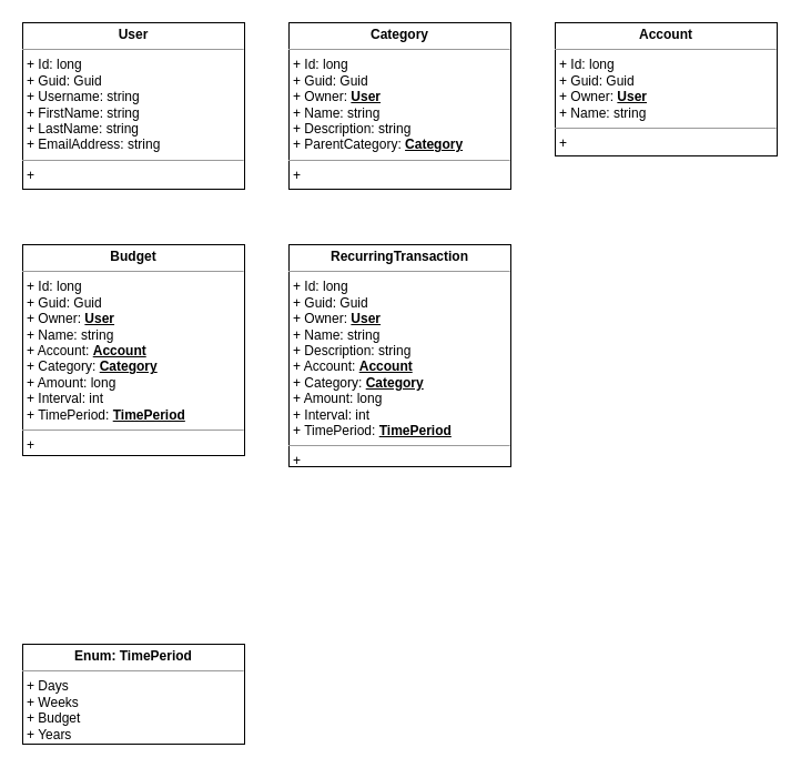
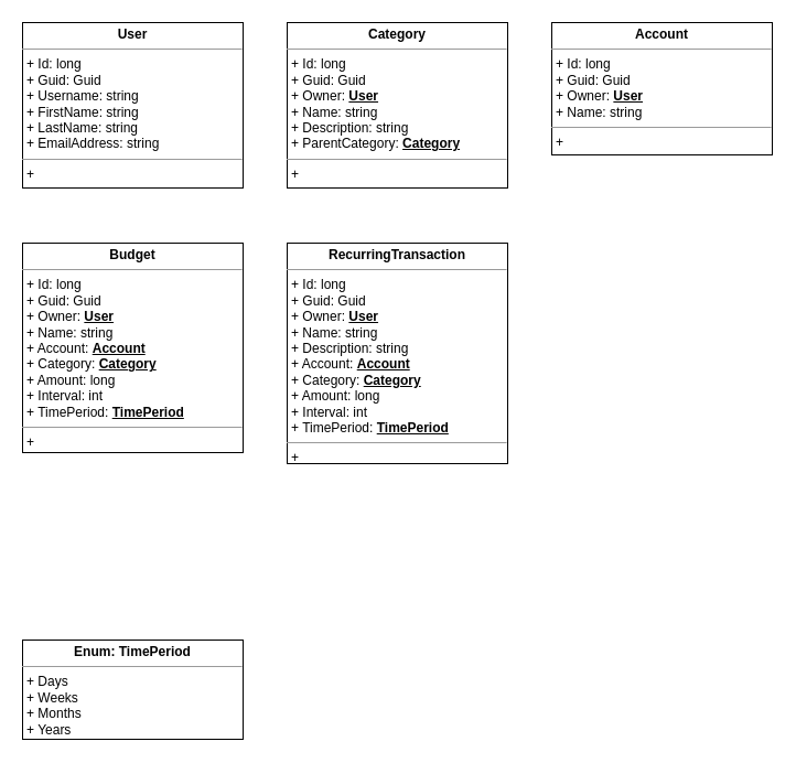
- <mxCell id="6" value="&lt;p style=&quot;margin: 0px ; margin-top: 4px ; text-align: center&quot;&gt;&lt;b&gt;Enum: TimePeriod&lt;/b&gt;&lt;/p&gt;&lt;hr size=&quot;1&quot;&gt;&lt;p style=&quot;margin: 0px ; margin-left: 4px&quot;&gt;+ Days&lt;/p&gt;&lt;p style=&quot;margin: 0px ; margin-left: 4px&quot;&gt;+ Weeks&lt;/p&gt;&lt;p style=&quot;margin: 0px ; margin-left: 4px&quot;&gt;+ Budget&lt;/p&gt;&lt;p style=&quot;margin: 0px ; margin-left: 4px&quot;&gt;+ Years&lt;br&gt;&lt;/p&gt;" style="verticalAlign=top;align=left;overflow=fill;fontSize=12;fontFamily=Helvetica;html=1;" parent="1" vertex="1"><mxGeometry x="20" y="580" width="200" height="90" as="geometry" /></mxCell>
+ <mxCell id="6" value="&lt;p style=&quot;margin: 0px ; margin-top: 4px ; text-align: center&quot;&gt;&lt;b&gt;Enum: TimePeriod&lt;/b&gt;&lt;/p&gt;&lt;hr size=&quot;1&quot;&gt;&lt;p style=&quot;margin: 0px ; margin-left: 4px&quot;&gt;+ Days&lt;/p&gt;&lt;p style=&quot;margin: 0px ; margin-left: 4px&quot;&gt;+ Weeks&lt;/p&gt;&lt;p style=&quot;margin: 0px ; margin-left: 4px&quot;&gt;+ Months&lt;/p&gt;&lt;p style=&quot;margin: 0px ; margin-left: 4px&quot;&gt;+ Years&lt;br&gt;&lt;/p&gt;" style="verticalAlign=top;align=left;overflow=fill;fontSize=12;fontFamily=Helvetica;html=1;" parent="1" vertex="1"><mxGeometry x="20" y="580" width="200" height="90" as="geometry" /></mxCell>
